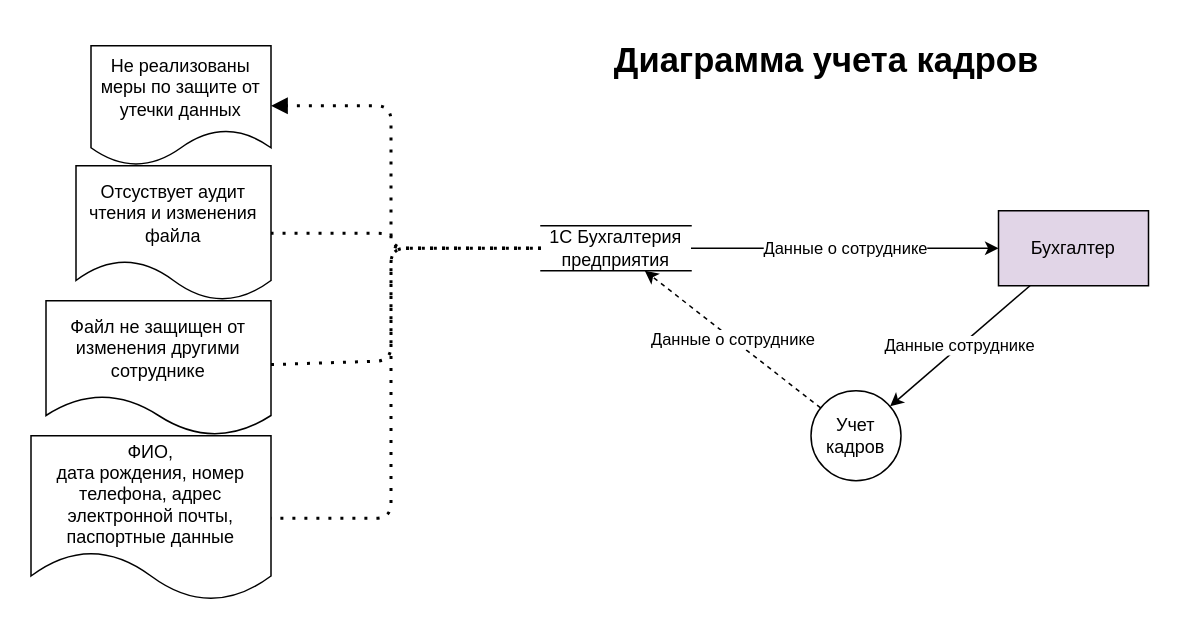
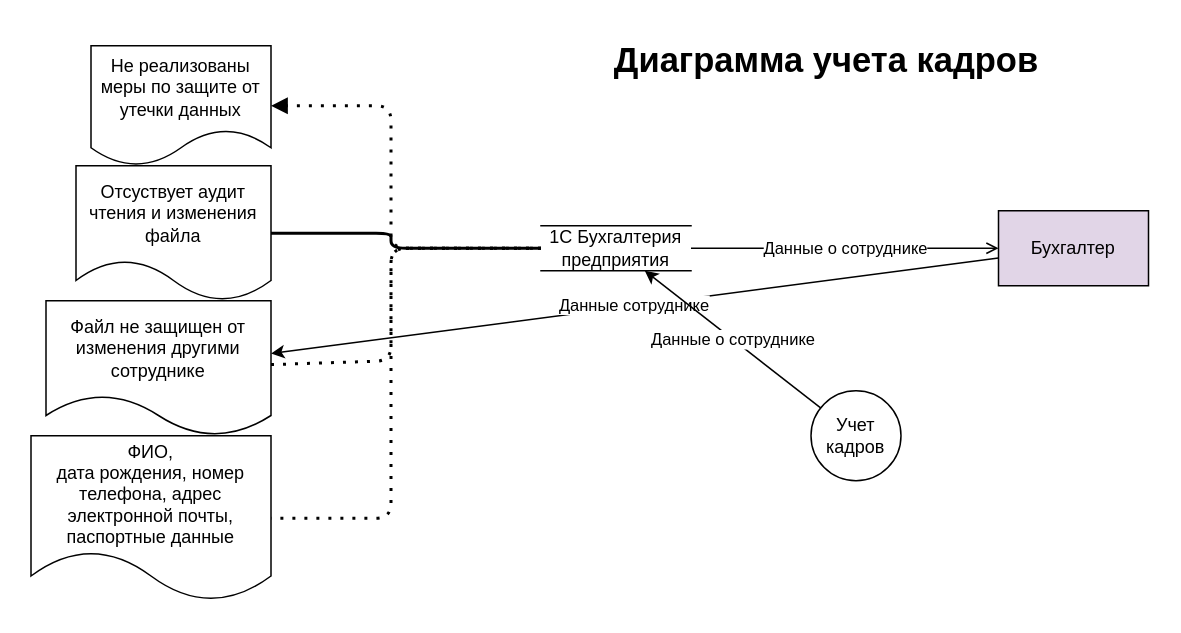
- <mxCell id="14" value="" style="endArrow=none;dashed=1;html=1;dashPattern=1 3;strokeWidth=2;" parent="1" source="6" target="13" edge="1"><mxGeometry width="50" height="50" relative="1" as="geometry"><mxPoint x="860" y="380" as="sourcePoint" /><mxPoint x="910" y="330" as="targetPoint" /><Array as="points"><mxPoint x="260" y="165" /><mxPoint x="260" y="155" /></Array></mxGeometry></mxCell>
+ <mxCell id="14" value="" style="endArrow=none;dashed=0;html=1;dashPattern=1 3;strokeWidth=2;" parent="1" source="6" target="13" edge="1"><mxGeometry width="50" height="50" relative="1" as="geometry"><mxPoint x="860" y="380" as="sourcePoint" /><mxPoint x="910" y="330" as="targetPoint" /><Array as="points"><mxPoint x="260" y="165" /><mxPoint x="260" y="155" /></Array></mxGeometry></mxCell>
- <mxCell id="7" value="Данные о сотруднике" style="endArrow=classic;html=1;" parent="1" source="6" target="4" edge="1"><mxGeometry width="50" height="50" relative="1" as="geometry"><mxPoint x="570" y="360" as="sourcePoint" /><mxPoint x="620" y="310" as="targetPoint" /></mxGeometry></mxCell>
+ <mxCell id="7" value="Данные о сотруднике" style="endArrow=open;html=1;" parent="1" source="6" target="4" edge="1"><mxGeometry width="50" height="50" relative="1" as="geometry"><mxPoint x="570" y="360" as="sourcePoint" /><mxPoint x="620" y="310" as="targetPoint" /></mxGeometry></mxCell>
- <mxCell id="5" value="Данные сотруднике" style="endArrow=classic;html=1;" parent="1" source="4" target="2" edge="1"><mxGeometry width="50" height="50" relative="1" as="geometry"><mxPoint x="1415" y="500" as="sourcePoint" /><mxPoint x="1465" y="450" as="targetPoint" /></mxGeometry></mxCell>
+ <mxCell id="5" value="Данные сотруднике" style="endArrow=classic;html=1;" parent="1" source="4" target="8" edge="1"><mxGeometry width="50" height="50" relative="1" as="geometry"><mxPoint x="1415" y="500" as="sourcePoint" /><mxPoint x="1465" y="450" as="targetPoint" /></mxGeometry></mxCell>
- <mxCell id="9" value="Данные о сотруднике" style="endArrow=classic;html=1;dashed=1;" parent="1" source="2" target="6" edge="1"><mxGeometry width="50" height="50" relative="1" as="geometry"><mxPoint x="1140" y="460" as="sourcePoint" /><mxPoint x="1190" y="410" as="targetPoint" /></mxGeometry></mxCell>
+ <mxCell id="9" value="Данные о сотруднике" style="endArrow=classic;html=1;" parent="1" source="2" target="6" edge="1"><mxGeometry width="50" height="50" relative="1" as="geometry"><mxPoint x="1140" y="460" as="sourcePoint" /><mxPoint x="1190" y="410" as="targetPoint" /></mxGeometry></mxCell>
